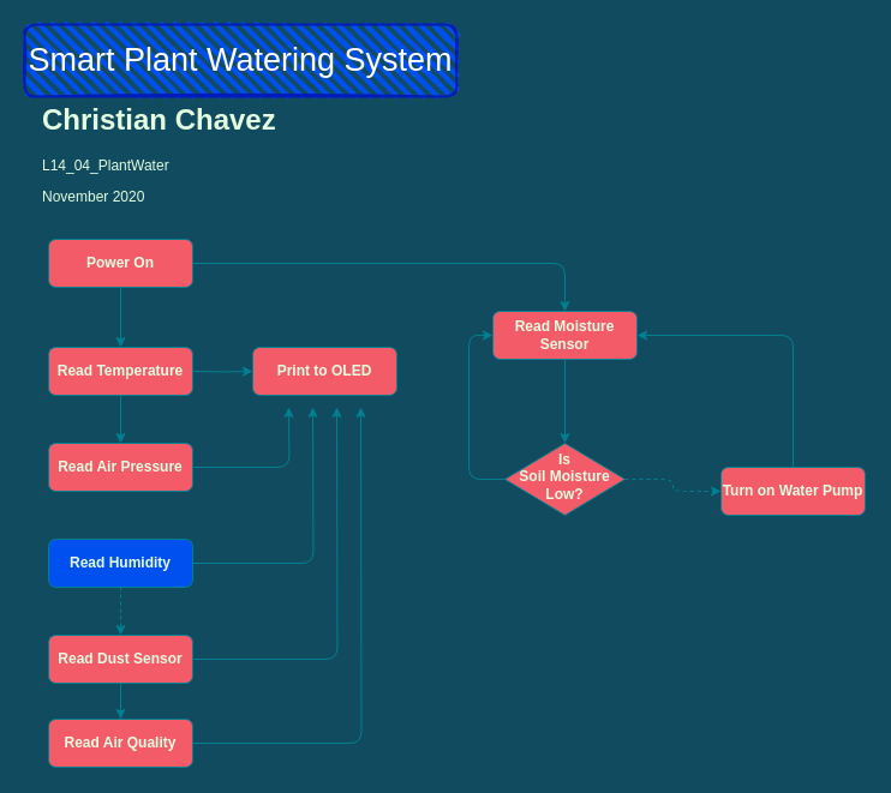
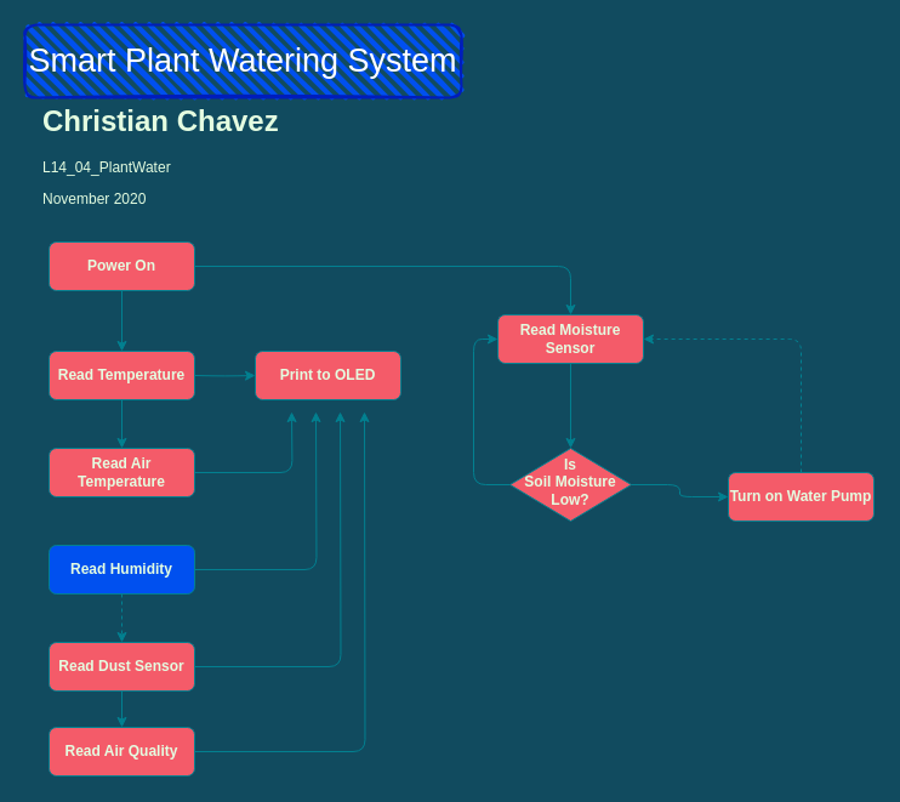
- <mxCell id="10" style="edgeStyle=orthogonalEdgeStyle;curved=0;rounded=1;sketch=0;orthogonalLoop=1;jettySize=auto;html=1;exitX=0.5;exitY=0;exitDx=0;exitDy=0;entryX=1;entryY=0.5;entryDx=0;entryDy=0;strokeColor=#028090;fillColor=#F45B69;fontColor=#E4FDE1;fontSize=12;fontStyle=1" edge="1" parent="1" source="11" target="25"><mxGeometry relative="1" as="geometry" /></mxCell>
+ <mxCell id="10" style="edgeStyle=orthogonalEdgeStyle;curved=0;rounded=1;sketch=0;orthogonalLoop=1;jettySize=auto;html=1;exitX=0.5;exitY=0;exitDx=0;exitDy=0;entryX=1;entryY=0.5;entryDx=0;entryDy=0;strokeColor=#028090;fillColor=#F45B69;fontColor=#E4FDE1;fontSize=12;fontStyle=1;dashed=1;" edge="1" parent="1" source="11" target="25"><mxGeometry relative="1" as="geometry" /></mxCell>
- <mxCell id="15" value="Read Air Pressure" style="rounded=1;whiteSpace=wrap;html=1;fontSize=12;glass=0;strokeWidth=1;shadow=0;fillColor=#F45B69;strokeColor=#028090;fontColor=#E4FDE1;fontStyle=1" vertex="1" parent="1"><mxGeometry x="40" y="369" width="120" height="40" as="geometry" /></mxCell>
+ <mxCell id="15" value="Read Air Temperature" style="rounded=1;whiteSpace=wrap;html=1;fontSize=12;glass=0;strokeWidth=1;shadow=0;fillColor=#F45B69;strokeColor=#028090;fontColor=#E4FDE1;fontStyle=1" vertex="1" parent="1"><mxGeometry x="40" y="369" width="120" height="40" as="geometry" /></mxCell>
- <mxCell id="7" style="edgeStyle=orthogonalEdgeStyle;curved=0;rounded=1;sketch=0;orthogonalLoop=1;jettySize=auto;html=1;exitX=1;exitY=0.5;exitDx=0;exitDy=0;entryX=0;entryY=0.5;entryDx=0;entryDy=0;strokeColor=#028090;fillColor=#F45B69;fontColor=#E4FDE1;fontSize=12;fontStyle=1;dashed=1;" edge="1" parent="1" source="9" target="11"><mxGeometry relative="1" as="geometry" /></mxCell>
+ <mxCell id="7" style="edgeStyle=orthogonalEdgeStyle;curved=0;rounded=1;sketch=0;orthogonalLoop=1;jettySize=auto;html=1;exitX=1;exitY=0.5;exitDx=0;exitDy=0;entryX=0;entryY=0.5;entryDx=0;entryDy=0;strokeColor=#028090;fillColor=#F45B69;fontColor=#E4FDE1;fontSize=12;fontStyle=1" edge="1" parent="1" source="9" target="11"><mxGeometry relative="1" as="geometry" /></mxCell>
